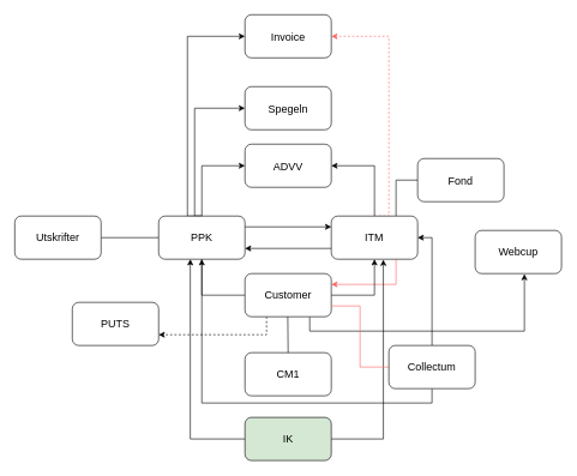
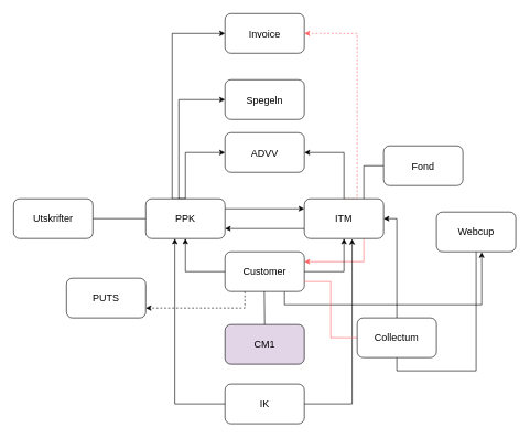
- <mxCell id="22" value="&lt;span style=&quot;font-size: 15px&quot;&gt;CM1&lt;/span&gt;" style="rounded=1;whiteSpace=wrap;html=1;" parent="1" vertex="1"><mxGeometry x="340" y="490" width="120" height="60" as="geometry" /></mxCell>
+ <mxCell id="22" value="&lt;span style=&quot;font-size: 15px&quot;&gt;CM1&lt;/span&gt;" style="rounded=1;whiteSpace=wrap;html=1;fillColor=#e1d5e7;" parent="1" vertex="1"><mxGeometry x="340" y="490" width="120" height="60" as="geometry" /></mxCell>
- <mxCell id="31" style="edgeStyle=orthogonalEdgeStyle;rounded=0;orthogonalLoop=1;jettySize=auto;html=1;exitX=0.5;exitY=1;exitDx=0;exitDy=0;entryX=0.5;entryY=1;entryDx=0;entryDy=0;endArrow=none;endFill=0;strokeColor=#000000;" parent="1" source="32" target="7" edge="1"><mxGeometry relative="1" as="geometry" /></mxCell>
+ <mxCell id="31" style="edgeStyle=orthogonalEdgeStyle;rounded=0;orthogonalLoop=1;jettySize=auto;html=1;exitX=0.5;exitY=1;exitDx=0;exitDy=0;endArrow=none;endFill=0;strokeColor=#000000;" parent="1" source="32" target="28" edge="1"><mxGeometry relative="1" as="geometry" /></mxCell>
- <mxCell id="25" value="&lt;span style=&quot;font-size: 15px&quot;&gt;IK&lt;/span&gt;" style="rounded=1;whiteSpace=wrap;html=1;fillColor=#d5e8d4;" parent="1" vertex="1"><mxGeometry x="340" y="580" width="120" height="60" as="geometry" /></mxCell>
+ <mxCell id="25" value="&lt;span style=&quot;font-size: 15px&quot;&gt;IK&lt;/span&gt;" style="rounded=1;whiteSpace=wrap;html=1;" parent="1" vertex="1"><mxGeometry x="340" y="580" width="120" height="60" as="geometry" /></mxCell>
